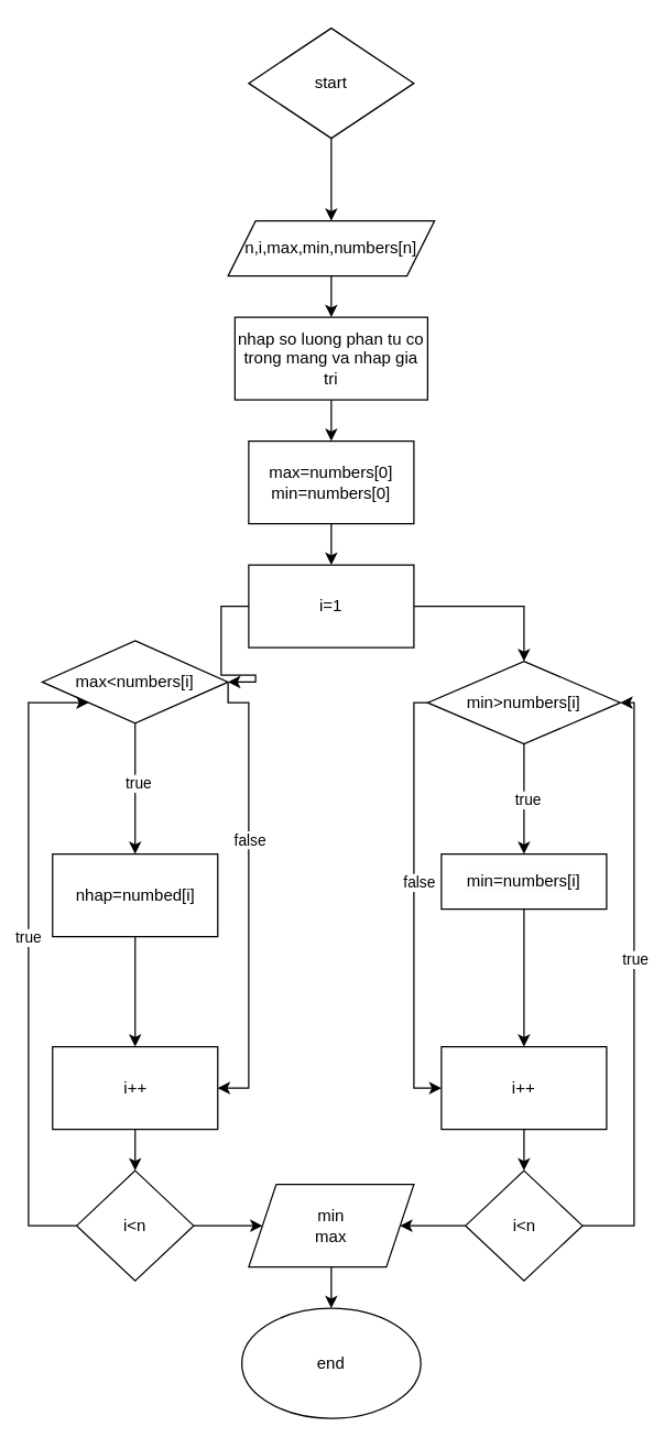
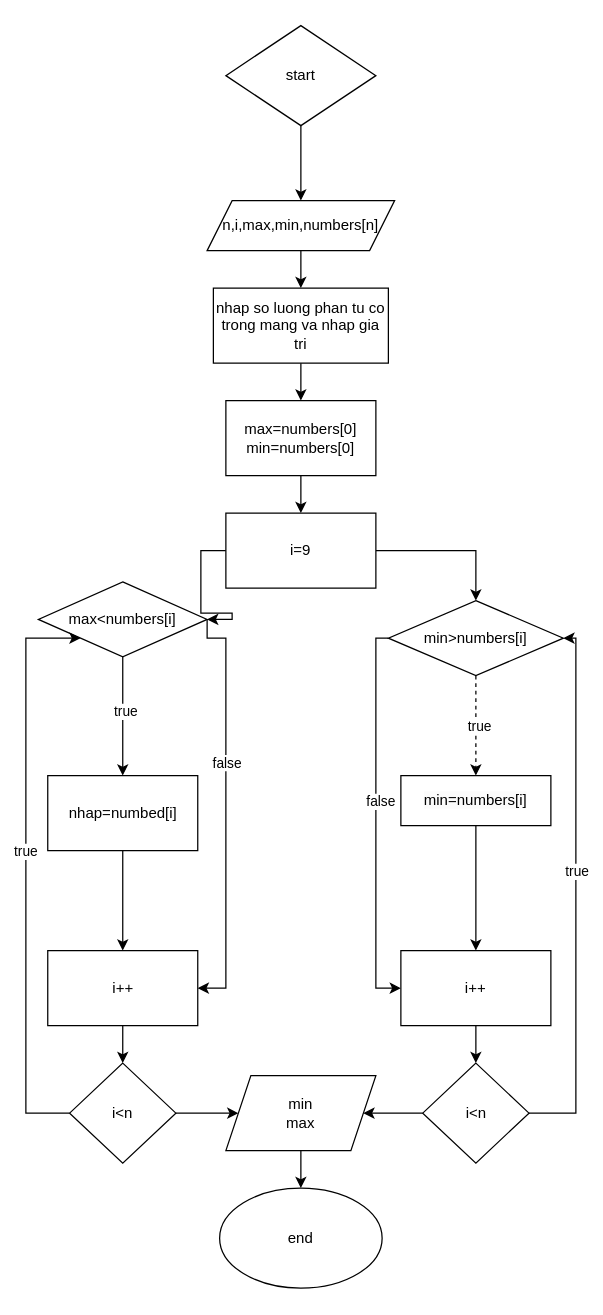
- <mxCell id="12" value="i=1" style="whiteSpace=wrap;html=1;" parent="1" vertex="1"><mxGeometry x="180" y="410" width="120" height="60" as="geometry" /></mxCell>
+ <mxCell id="12" value="i=9" style="whiteSpace=wrap;html=1;" parent="1" vertex="1"><mxGeometry x="180" y="410" width="120" height="60" as="geometry" /></mxCell>
- <mxCell id="18" value="" style="edgeStyle=orthogonalEdgeStyle;rounded=0;orthogonalLoop=1;jettySize=auto;html=1;" parent="1" source="22" target="26" edge="1"><mxGeometry relative="1" as="geometry" /></mxCell>
+ <mxCell id="18" value="" style="edgeStyle=orthogonalEdgeStyle;rounded=0;orthogonalLoop=1;jettySize=auto;html=1;dashed=1;" parent="1" source="22" target="26" edge="1"><mxGeometry relative="1" as="geometry" /></mxCell>
